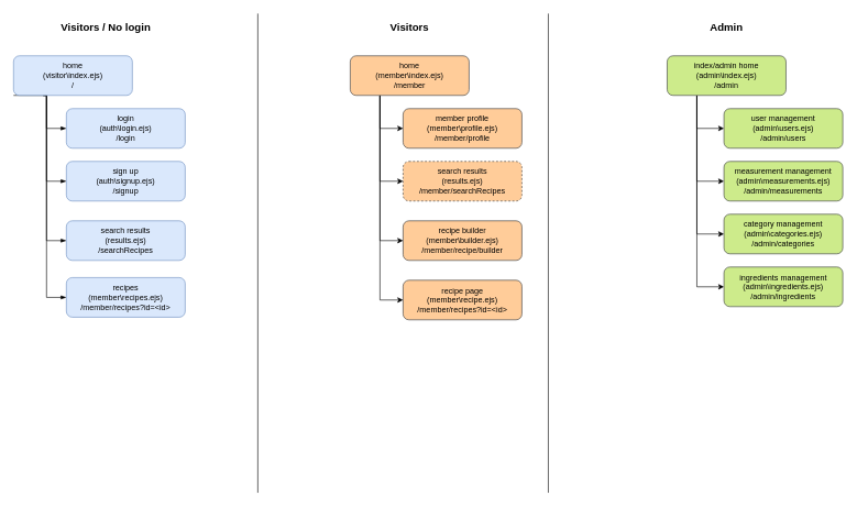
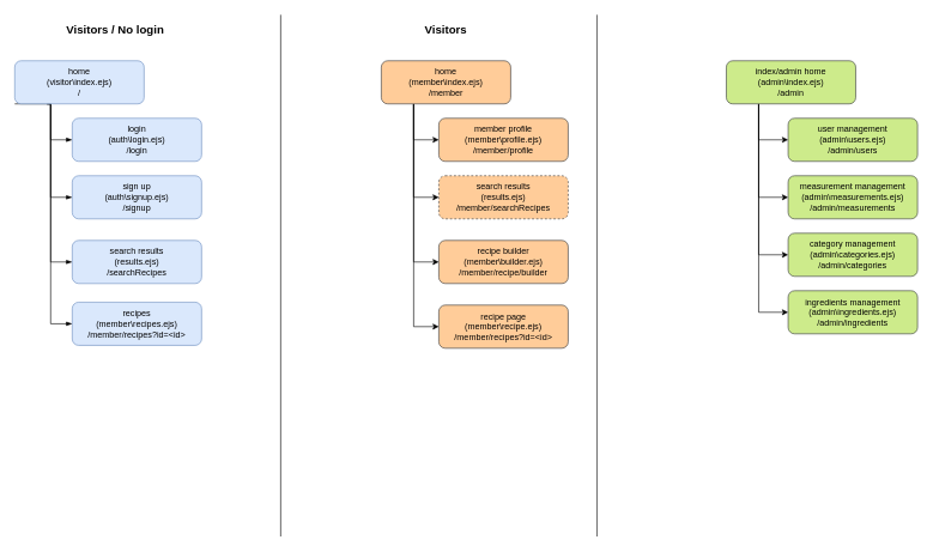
- <mxCell id="16" value="&lt;b&gt;&lt;font style=&quot;font-size: 16px&quot;&gt;Admin&lt;/font&gt;&lt;/b&gt;" style="text;html=1;strokeColor=none;fillColor=none;align=center;verticalAlign=middle;whiteSpace=wrap;rounded=0;" parent="1" vertex="1"><mxGeometry x="990" y="20" width="220" height="40" as="geometry" /></mxCell>
